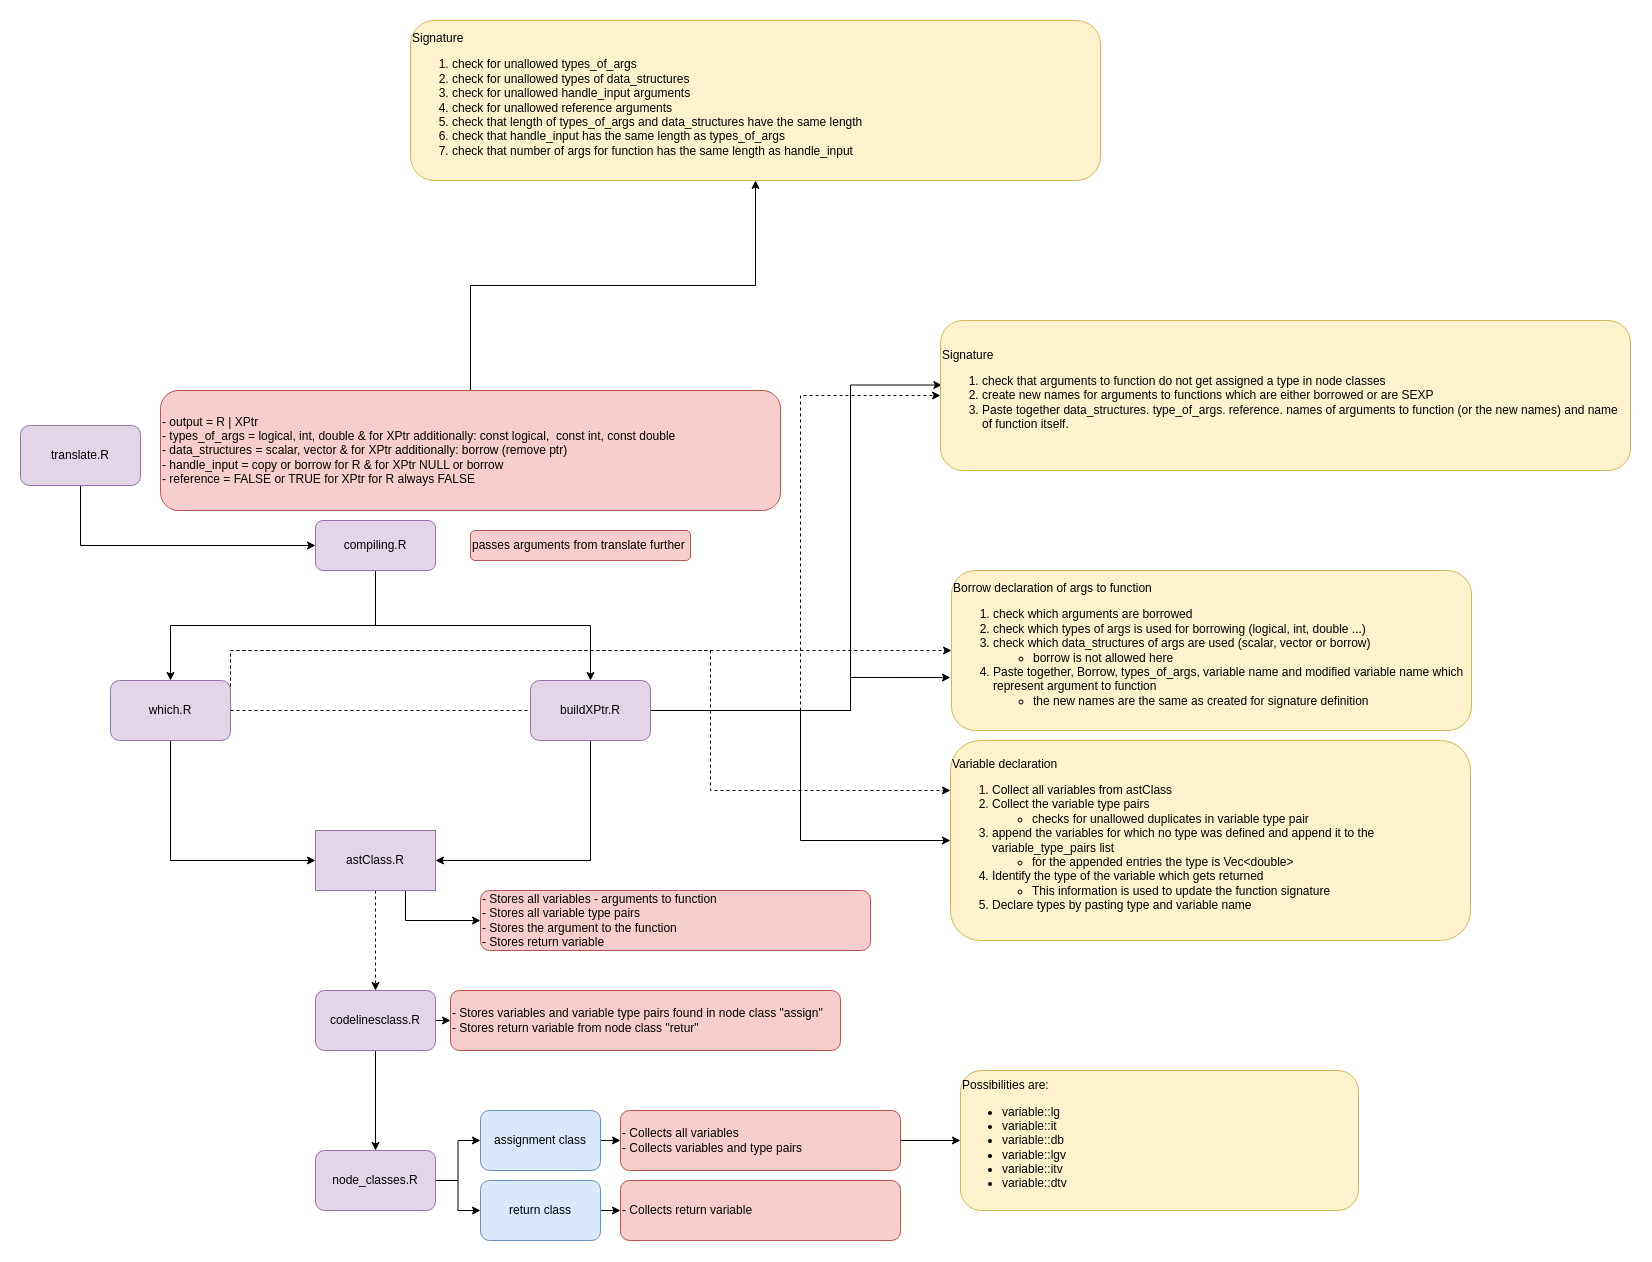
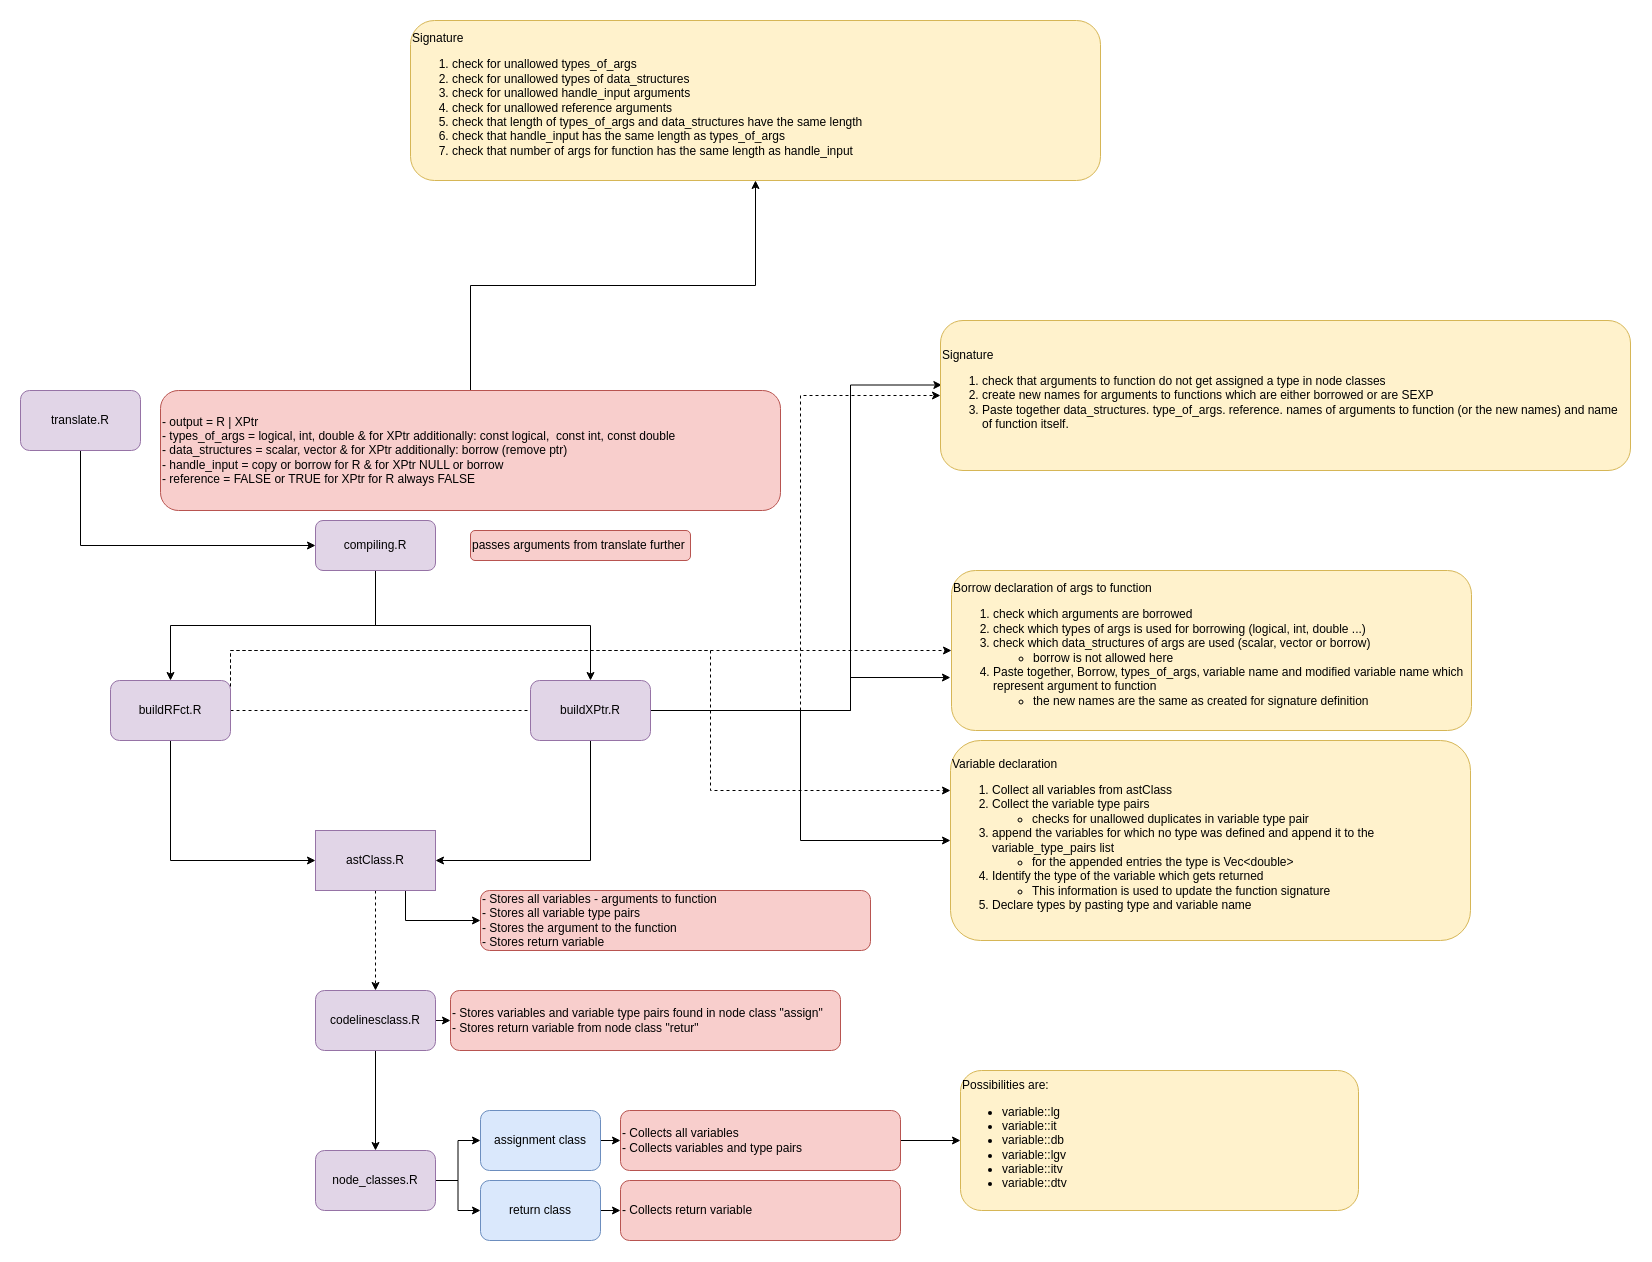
- <mxCell id="3" value="translate.R" style="rounded=1;whiteSpace=wrap;html=1;fillColor=#e1d5e7;strokeColor=#9673a6;" parent="1" vertex="1"><mxGeometry x="20" y="425" width="120" height="60" as="geometry" /></mxCell>
+ <mxCell id="3" value="translate.R" style="rounded=1;whiteSpace=wrap;html=1;fillColor=#e1d5e7;strokeColor=#9673a6;" parent="1" vertex="1"><mxGeometry x="20" y="390" width="120" height="60" as="geometry" /></mxCell>
- <mxCell id="11" value="which.R" style="rounded=1;whiteSpace=wrap;html=1;fillColor=#e1d5e7;strokeColor=#9673a6;" parent="1" vertex="1"><mxGeometry x="110" y="680" width="120" height="60" as="geometry" /></mxCell>
+ <mxCell id="11" value="buildRFct.R" style="rounded=1;whiteSpace=wrap;html=1;fillColor=#e1d5e7;strokeColor=#9673a6;" parent="1" vertex="1"><mxGeometry x="110" y="680" width="120" height="60" as="geometry" /></mxCell>
